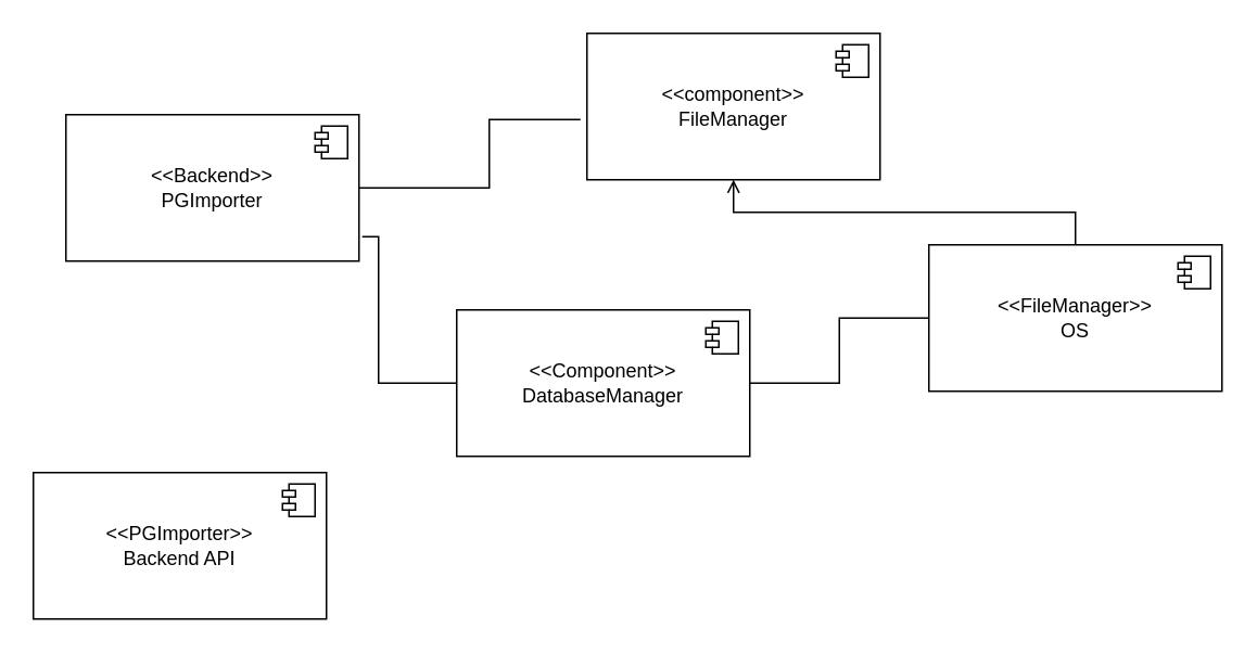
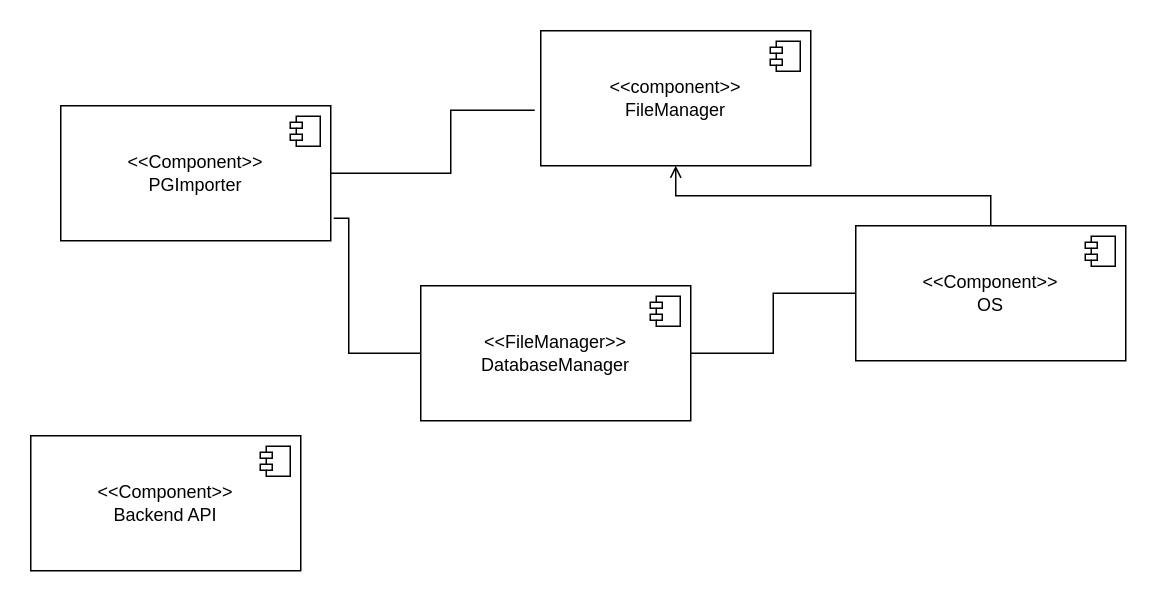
- <mxCell id="8" value="&amp;lt;&amp;lt;Backend&amp;gt;&amp;gt;&lt;br&gt;PGImporter" style="html=1;dropTarget=0;whiteSpace=wrap;" parent="1" vertex="1"><mxGeometry x="40" y="70" width="180" height="90" as="geometry" /></mxCell>
+ <mxCell id="8" value="&amp;lt;&amp;lt;Component&amp;gt;&amp;gt;&lt;br&gt;PGImporter" style="html=1;dropTarget=0;whiteSpace=wrap;" parent="1" vertex="1"><mxGeometry x="40" y="70" width="180" height="90" as="geometry" /></mxCell>
- <mxCell id="14" value="&amp;lt;&amp;lt;FileManager&amp;gt;&amp;gt;&lt;br&gt;OS" style="html=1;dropTarget=0;whiteSpace=wrap;" parent="1" vertex="1"><mxGeometry x="570" y="150" width="180" height="90" as="geometry" /></mxCell>
+ <mxCell id="14" value="&amp;lt;&amp;lt;Component&amp;gt;&amp;gt;&lt;br&gt;OS" style="html=1;dropTarget=0;whiteSpace=wrap;" parent="1" vertex="1"><mxGeometry x="570" y="150" width="180" height="90" as="geometry" /></mxCell>
- <mxCell id="5" value="&amp;lt;&amp;lt;Component&amp;gt;&amp;gt;&lt;br&gt;DatabaseManager" style="html=1;dropTarget=0;whiteSpace=wrap;" parent="1" vertex="1"><mxGeometry x="280" y="190" width="180" height="90" as="geometry" /></mxCell>
+ <mxCell id="5" value="&amp;lt;&amp;lt;FileManager&amp;gt;&amp;gt;&lt;br&gt;DatabaseManager" style="html=1;dropTarget=0;whiteSpace=wrap;" parent="1" vertex="1"><mxGeometry x="280" y="190" width="180" height="90" as="geometry" /></mxCell>
- <mxCell id="10" value="&amp;lt;&amp;lt;PGImporter&amp;gt;&amp;gt;&lt;br&gt;Backend API" style="html=1;dropTarget=0;whiteSpace=wrap;" parent="1" vertex="1"><mxGeometry x="20" y="290" width="180" height="90" as="geometry" /></mxCell>
+ <mxCell id="10" value="&amp;lt;&amp;lt;Component&amp;gt;&amp;gt;&lt;br&gt;Backend API" style="html=1;dropTarget=0;whiteSpace=wrap;" parent="1" vertex="1"><mxGeometry x="20" y="290" width="180" height="90" as="geometry" /></mxCell>
